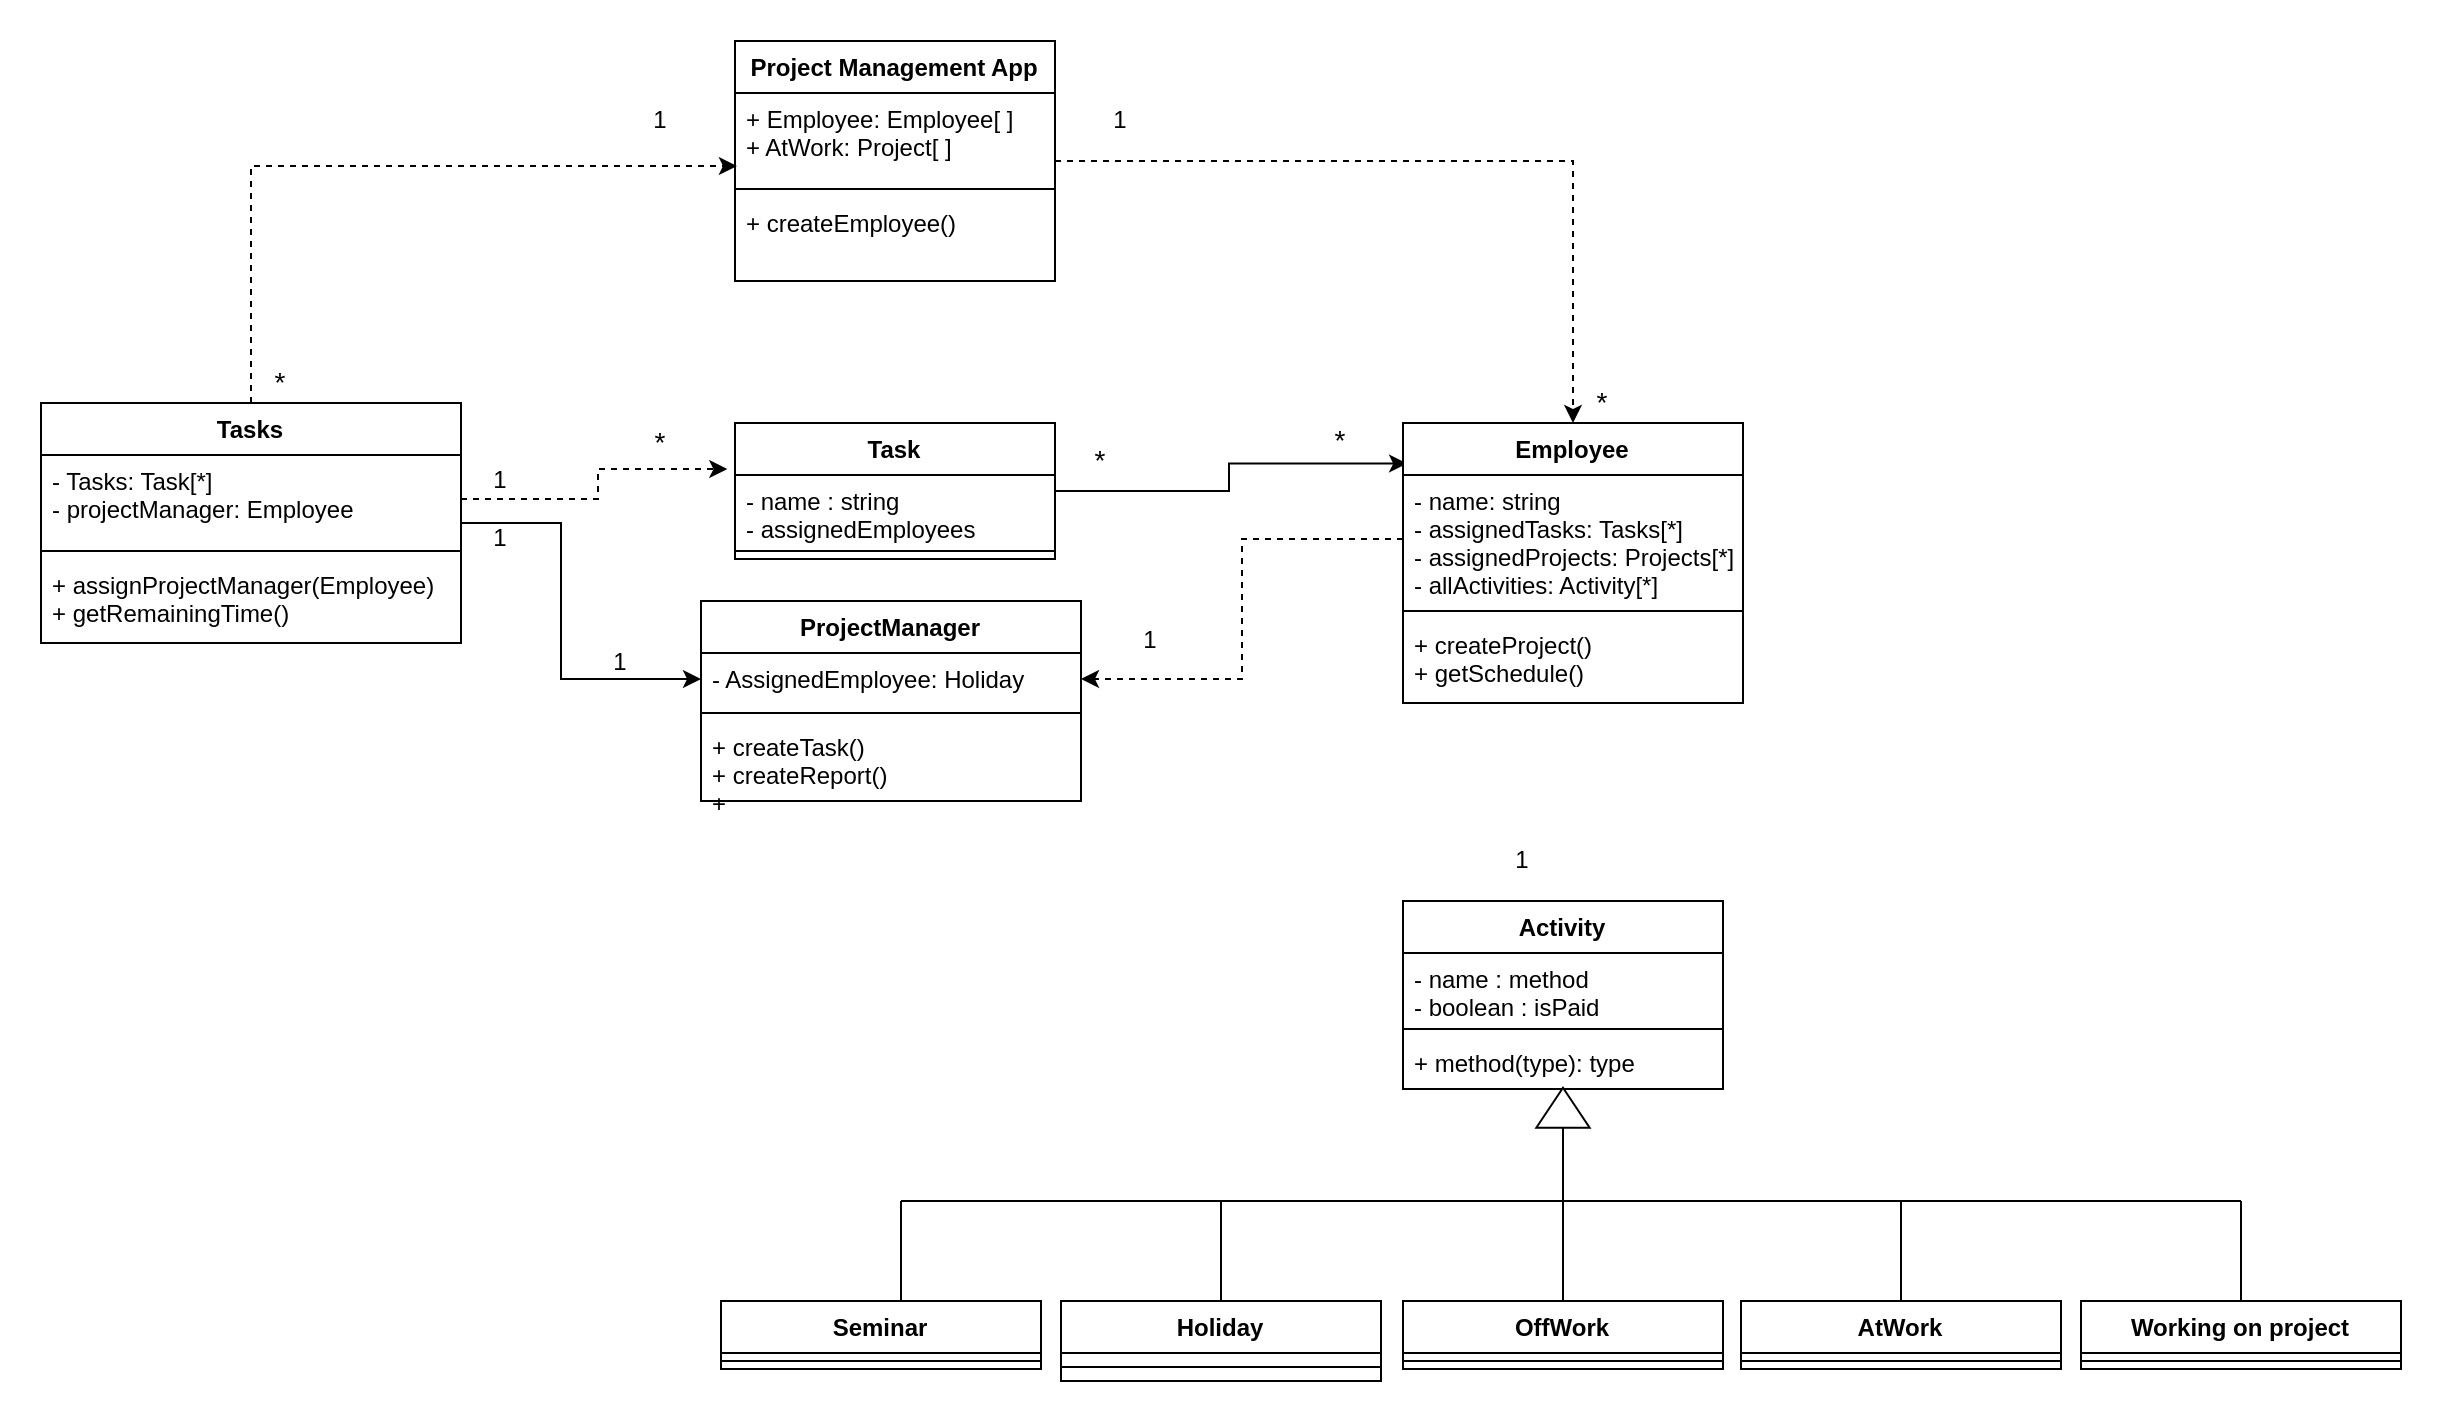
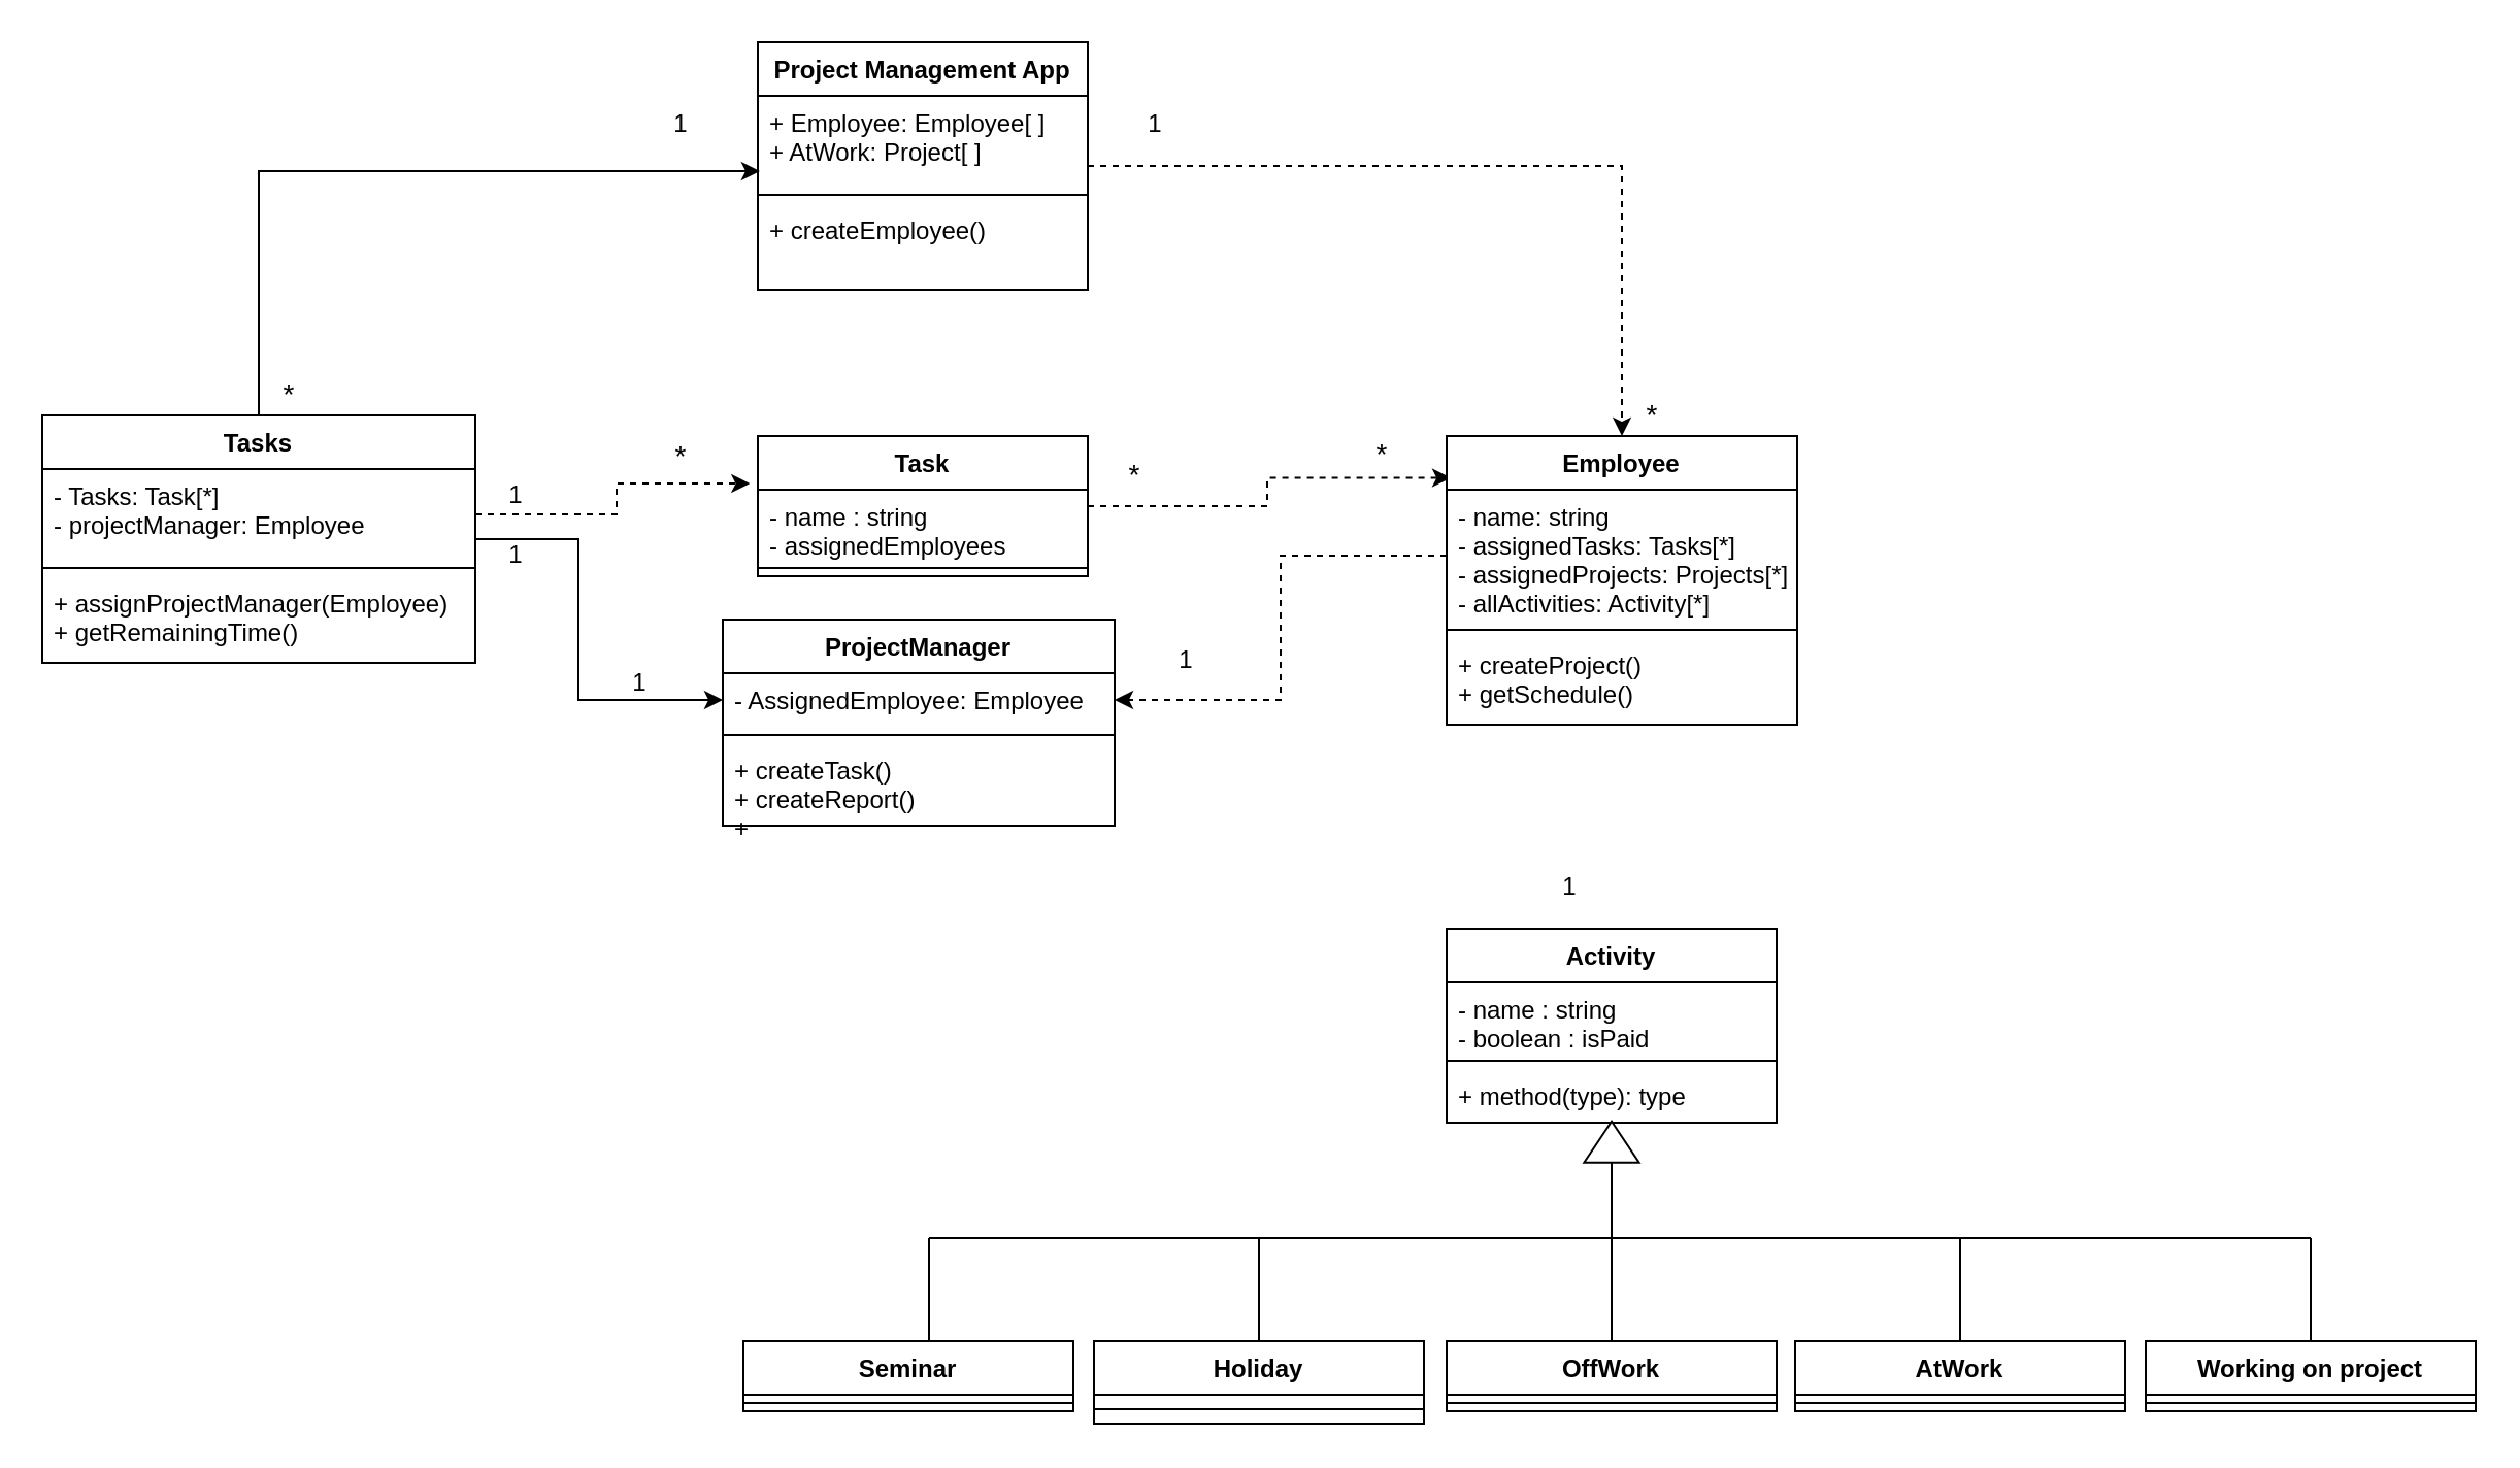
- <mxCell id="7" style="edgeStyle=orthogonalEdgeStyle;rounded=0;orthogonalLoop=1;jettySize=auto;html=1;entryX=0.006;entryY=0.83;entryDx=0;entryDy=0;entryPerimeter=0;dashed=1;" edge="1" parent="1" source="9" target="4"><mxGeometry relative="1" as="geometry" /></mxCell>
+ <mxCell id="7" style="edgeStyle=orthogonalEdgeStyle;rounded=0;orthogonalLoop=1;jettySize=auto;html=1;entryX=0.006;entryY=0.83;entryDx=0;entryDy=0;entryPerimeter=0;" edge="1" parent="1" source="9" target="4"><mxGeometry relative="1" as="geometry" /></mxCell>
- <mxCell id="21" style="edgeStyle=orthogonalEdgeStyle;rounded=0;orthogonalLoop=1;jettySize=auto;html=1;entryX=0.012;entryY=0.145;entryDx=0;entryDy=0;entryPerimeter=0;" edge="1" parent="1" source="22" target="42"><mxGeometry relative="1" as="geometry" /></mxCell>
+ <mxCell id="21" style="edgeStyle=orthogonalEdgeStyle;rounded=0;orthogonalLoop=1;jettySize=auto;html=1;entryX=0.012;entryY=0.145;entryDx=0;entryDy=0;entryPerimeter=0;dashed=1;" edge="1" parent="1" source="22" target="42"><mxGeometry relative="1" as="geometry" /></mxCell>
- <mxCell id="14" value="- AssignedEmployee: Holiday" style="text;strokeColor=none;fillColor=none;align=left;verticalAlign=top;spacingLeft=4;spacingRight=4;overflow=hidden;rotatable=0;points=[[0,0.5],[1,0.5]];portConstraint=eastwest;" vertex="1" parent="13"><mxGeometry y="26" width="190" height="26" as="geometry" /></mxCell>
+ <mxCell id="14" value="- AssignedEmployee: Employee" style="text;strokeColor=none;fillColor=none;align=left;verticalAlign=top;spacingLeft=4;spacingRight=4;overflow=hidden;rotatable=0;points=[[0,0.5],[1,0.5]];portConstraint=eastwest;" vertex="1" parent="13"><mxGeometry y="26" width="190" height="26" as="geometry" /></mxCell>
- <mxCell id="18" value="- name : method&#10;- boolean : isPaid" style="text;strokeColor=none;fillColor=none;align=left;verticalAlign=top;spacingLeft=4;spacingRight=4;overflow=hidden;rotatable=0;points=[[0,0.5],[1,0.5]];portConstraint=eastwest;" vertex="1" parent="17"><mxGeometry y="26" width="160" height="34" as="geometry" /></mxCell>
+ <mxCell id="18" value="- name : string&#10;- boolean : isPaid" style="text;strokeColor=none;fillColor=none;align=left;verticalAlign=top;spacingLeft=4;spacingRight=4;overflow=hidden;rotatable=0;points=[[0,0.5],[1,0.5]];portConstraint=eastwest;" vertex="1" parent="17"><mxGeometry y="26" width="160" height="34" as="geometry" /></mxCell>
